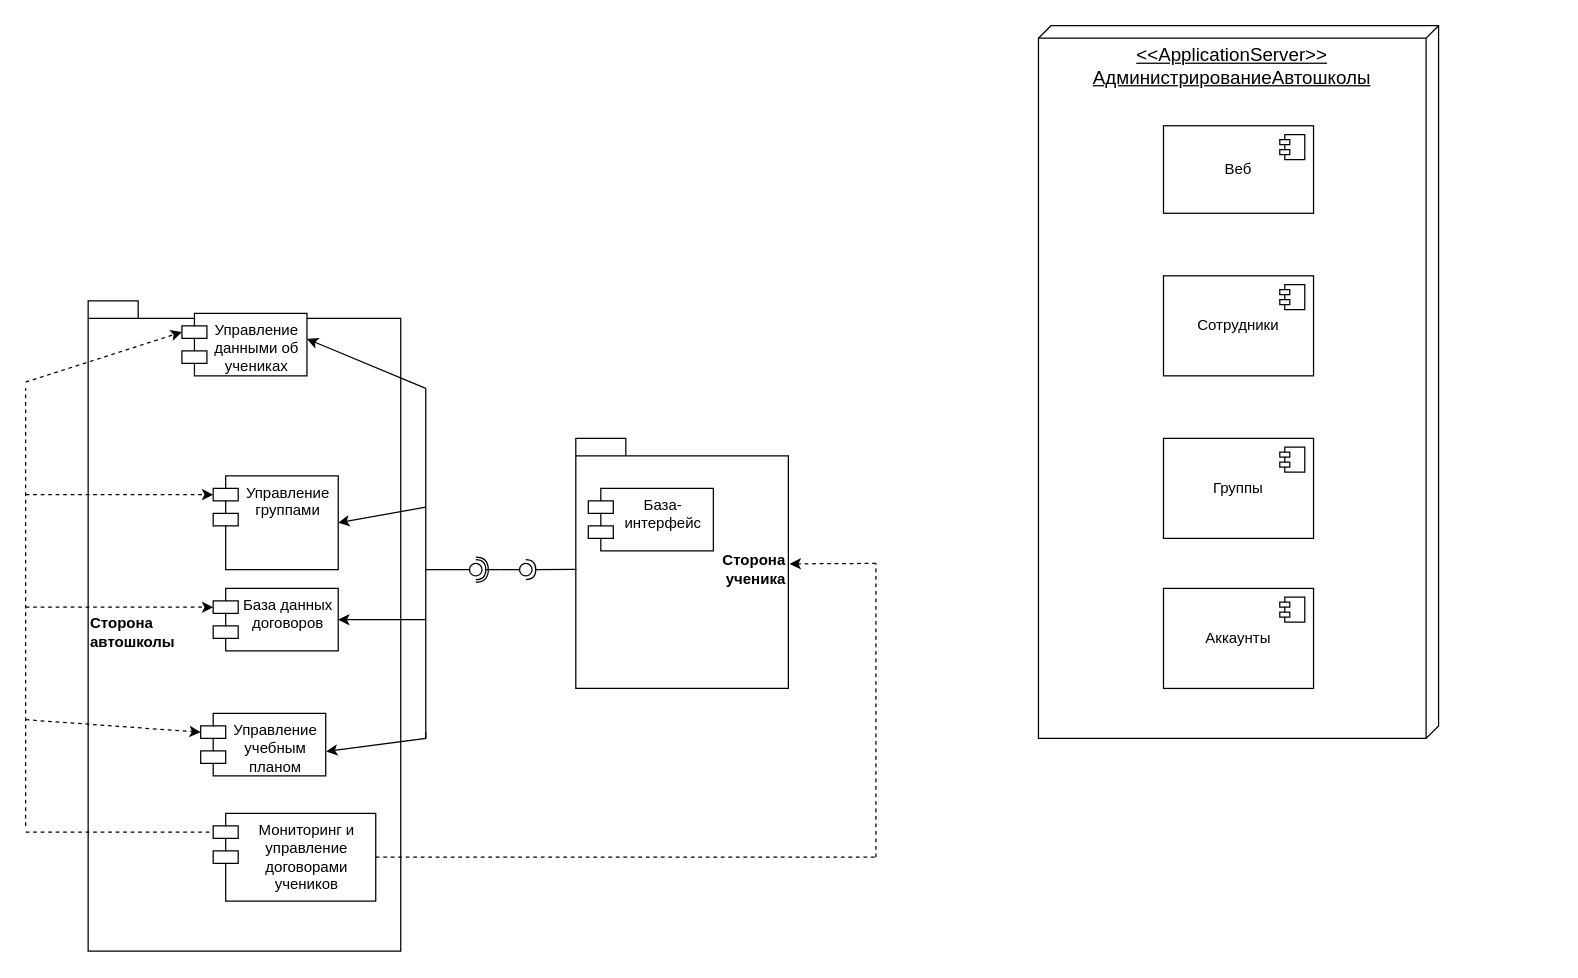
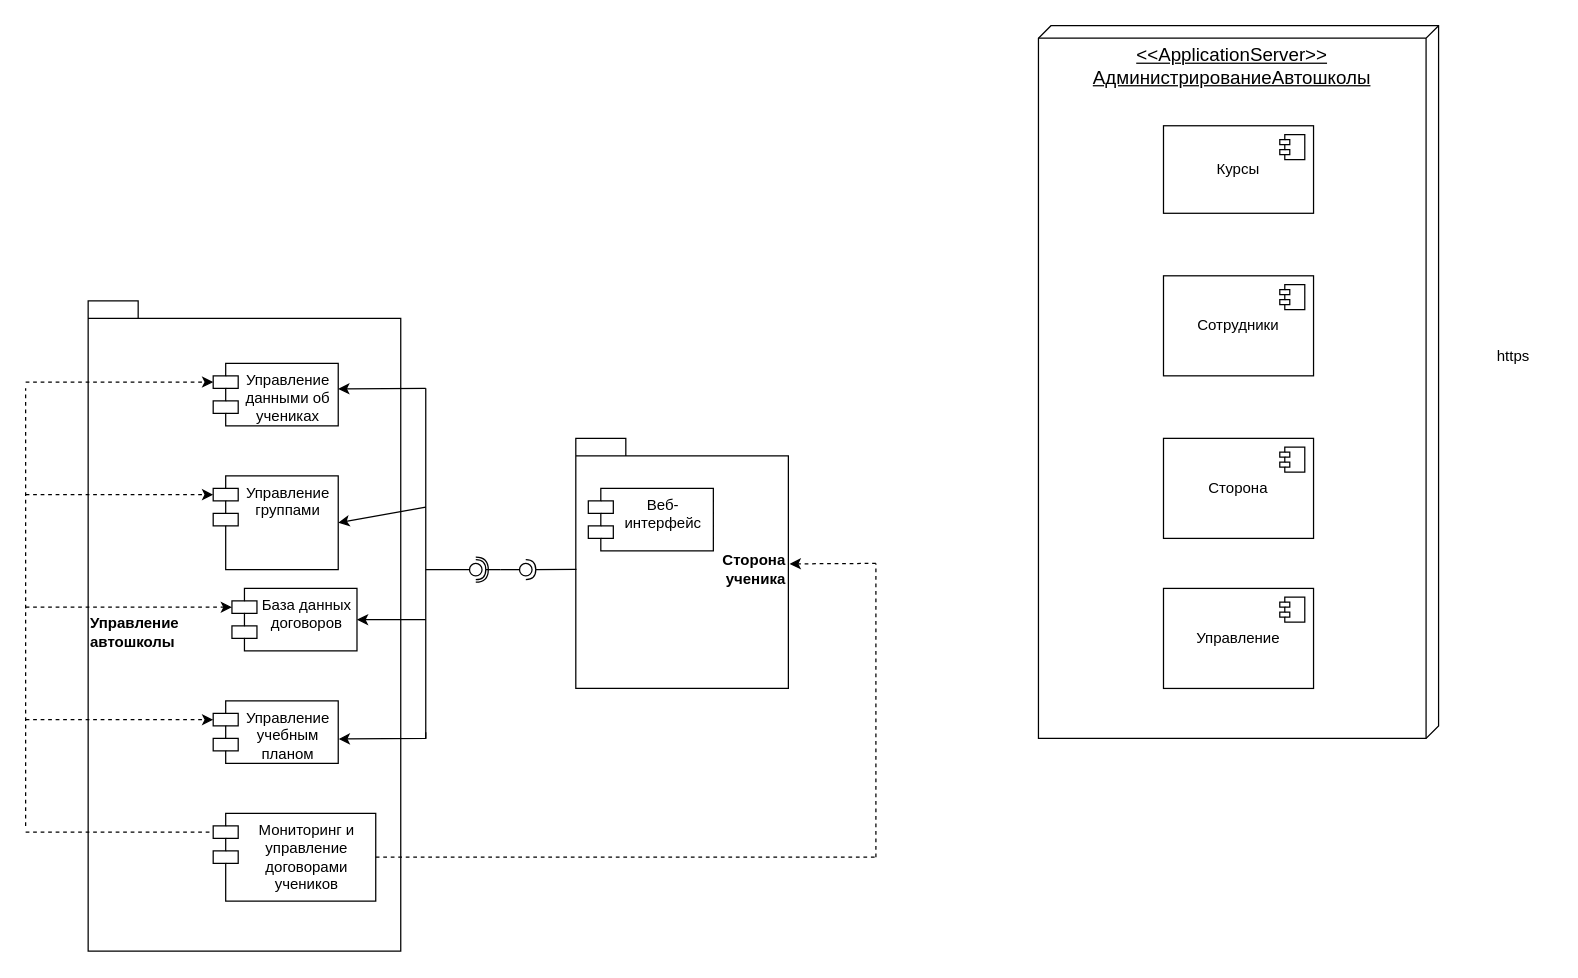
- <mxCell id="32" value="Веб" style="html=1;dropTarget=0;whiteSpace=wrap;" vertex="1" parent="1"><mxGeometry x="930" y="100" width="120" height="70" as="geometry" /></mxCell>
+ <mxCell id="32" value="Курсы" style="html=1;dropTarget=0;whiteSpace=wrap;" vertex="1" parent="1"><mxGeometry x="930" y="100" width="120" height="70" as="geometry" /></mxCell>
- <mxCell id="3" value="Управление данными об учениках" style="shape=module;align=left;spacingLeft=20;align=center;verticalAlign=top;whiteSpace=wrap;html=1;" vertex="1" parent="1"><mxGeometry x="145" y="250" width="100" height="50" as="geometry" /></mxCell>
+ <mxCell id="3" value="Управление данными об учениках" style="shape=module;align=left;spacingLeft=20;align=center;verticalAlign=top;whiteSpace=wrap;html=1;" vertex="1" parent="1"><mxGeometry x="170" y="290" width="100" height="50" as="geometry" /></mxCell>
+ <mxCell id="40" value="https" style="text;html=1;align=center;verticalAlign=middle;whiteSpace=wrap;rounded=0;" vertex="1" parent="1"><mxGeometry x="1180" y="270" width="60" height="30" as="geometry" /></mxCell>
- <mxCell id="38" value="Группы" style="html=1;dropTarget=0;whiteSpace=wrap;" vertex="1" parent="1"><mxGeometry x="930" y="350" width="120" height="80" as="geometry" /></mxCell>
+ <mxCell id="38" value="Сторона" style="html=1;dropTarget=0;whiteSpace=wrap;" vertex="1" parent="1"><mxGeometry x="930" y="350" width="120" height="80" as="geometry" /></mxCell>
- <mxCell id="30" value="База-интерфейс" style="shape=module;align=left;spacingLeft=20;align=center;verticalAlign=top;whiteSpace=wrap;html=1;" vertex="1" parent="1"><mxGeometry x="470" y="390" width="100" height="50" as="geometry" /></mxCell>
+ <mxCell id="30" value="Веб-интерфейс" style="shape=module;align=left;spacingLeft=20;align=center;verticalAlign=top;whiteSpace=wrap;html=1;" vertex="1" parent="1"><mxGeometry x="470" y="390" width="100" height="50" as="geometry" /></mxCell>
- <mxCell id="6" value="База данных договоров" style="shape=module;align=left;spacingLeft=20;align=center;verticalAlign=top;whiteSpace=wrap;html=1;" vertex="1" parent="1"><mxGeometry x="170" y="470" width="100" height="50" as="geometry" /></mxCell>
+ <mxCell id="6" value="База данных договоров" style="shape=module;align=left;spacingLeft=20;align=center;verticalAlign=top;whiteSpace=wrap;html=1;" vertex="1" parent="1"><mxGeometry x="185" y="470" width="100" height="50" as="geometry" /></mxCell>
- <mxCell id="2" value="Сторона&lt;div&gt;автошколы&lt;/div&gt;" style="shape=folder;fontStyle=1;spacingTop=10;tabWidth=40;tabHeight=14;tabPosition=left;html=1;whiteSpace=wrap;align=left;" vertex="1" parent="1"><mxGeometry x="70" y="240" width="250" height="520" as="geometry" /></mxCell>
+ <mxCell id="2" value="Управление&lt;div&gt;автошколы&lt;/div&gt;" style="shape=folder;fontStyle=1;spacingTop=10;tabWidth=40;tabHeight=14;tabPosition=left;html=1;whiteSpace=wrap;align=left;" vertex="1" parent="1"><mxGeometry x="70" y="240" width="250" height="520" as="geometry" /></mxCell>
- <mxCell id="36" value="Аккаунты" style="html=1;dropTarget=0;whiteSpace=wrap;" vertex="1" parent="1"><mxGeometry x="930" y="470" width="120" height="80" as="geometry" /></mxCell>
+ <mxCell id="36" value="Управление" style="html=1;dropTarget=0;whiteSpace=wrap;" vertex="1" parent="1"><mxGeometry x="930" y="470" width="120" height="80" as="geometry" /></mxCell>
- <mxCell id="8" value="Управление учебным планом" style="shape=module;align=left;spacingLeft=20;align=center;verticalAlign=top;whiteSpace=wrap;html=1;" vertex="1" parent="1"><mxGeometry x="160" y="570" width="100" height="50" as="geometry" /></mxCell>
+ <mxCell id="8" value="Управление учебным планом" style="shape=module;align=left;spacingLeft=20;align=center;verticalAlign=top;whiteSpace=wrap;html=1;" vertex="1" parent="1"><mxGeometry x="170" y="560" width="100" height="50" as="geometry" /></mxCell>
